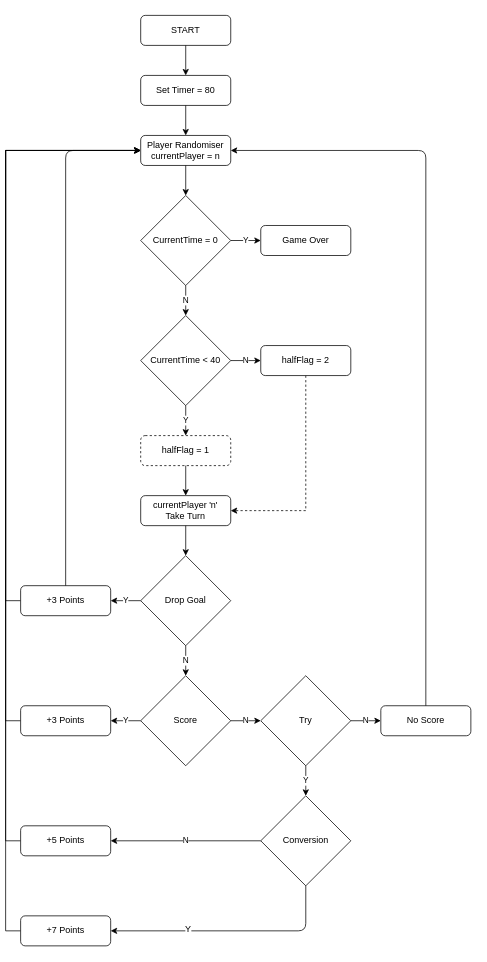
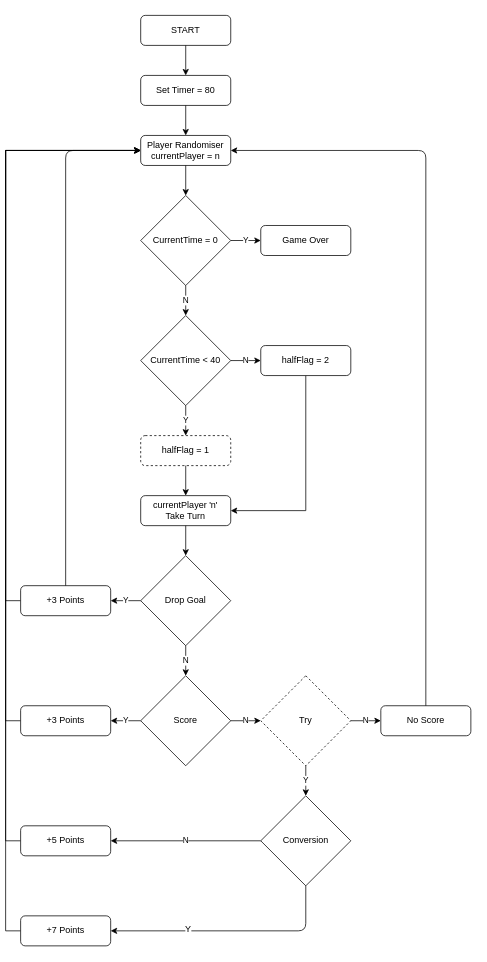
- <mxCell id="14" style="edgeStyle=orthogonalEdgeStyle;rounded=0;jumpStyle=arc;orthogonalLoop=1;jettySize=auto;html=1;exitX=0.5;exitY=1;exitDx=0;exitDy=0;entryX=1;entryY=0.5;entryDx=0;entryDy=0;dashed=1;" edge="1" parent="1" source="15" target="10"><mxGeometry relative="1" as="geometry" /></mxCell>
+ <mxCell id="14" style="edgeStyle=orthogonalEdgeStyle;rounded=0;jumpStyle=arc;orthogonalLoop=1;jettySize=auto;html=1;exitX=0.5;exitY=1;exitDx=0;exitDy=0;entryX=1;entryY=0.5;entryDx=0;entryDy=0;" edge="1" parent="1" source="15" target="10"><mxGeometry relative="1" as="geometry" /></mxCell>
- <mxCell id="21" value="Try" style="rhombus;whiteSpace=wrap;html=1;" vertex="1" parent="1"><mxGeometry x="340" y="900" width="120" height="120" as="geometry" /></mxCell>
+ <mxCell id="21" value="Try" style="rhombus;whiteSpace=wrap;html=1;dashed=1;" vertex="1" parent="1"><mxGeometry x="340" y="900" width="120" height="120" as="geometry" /></mxCell>
